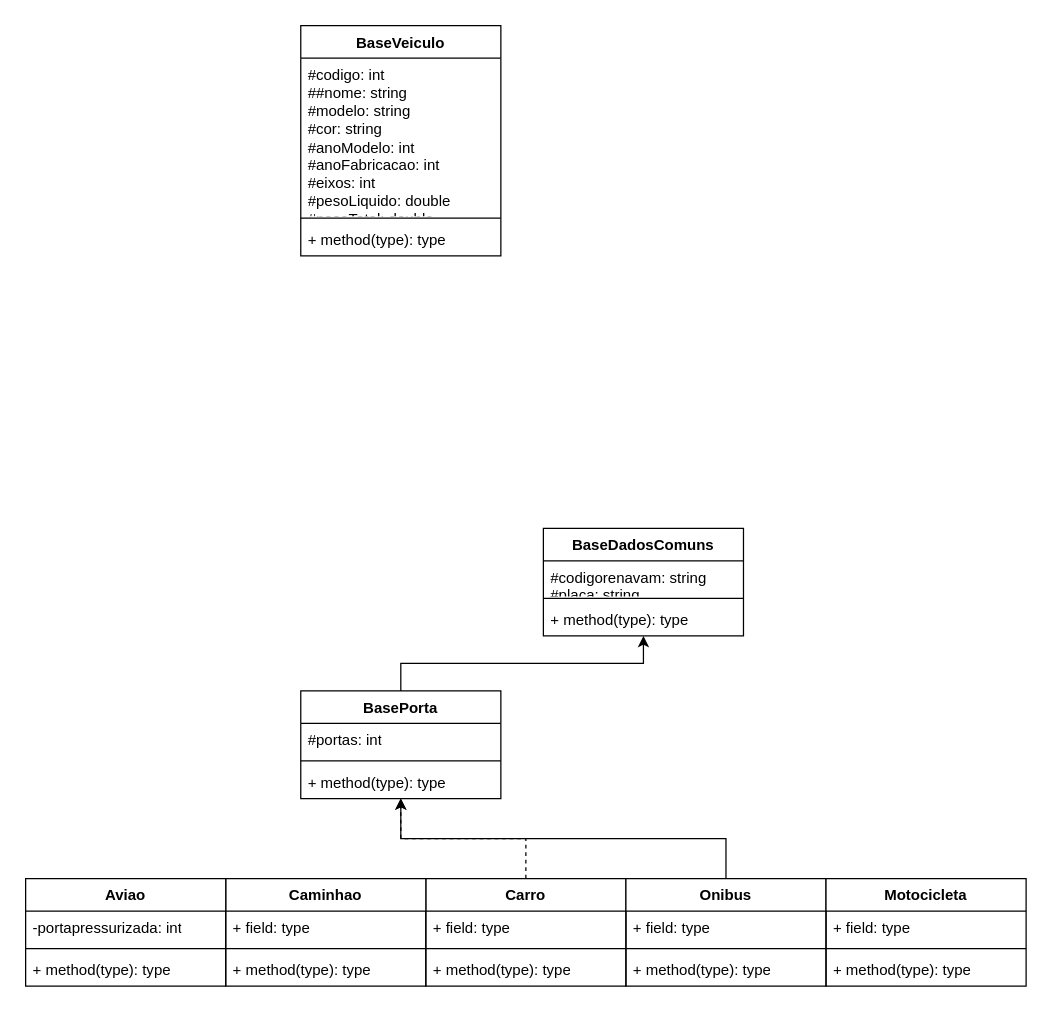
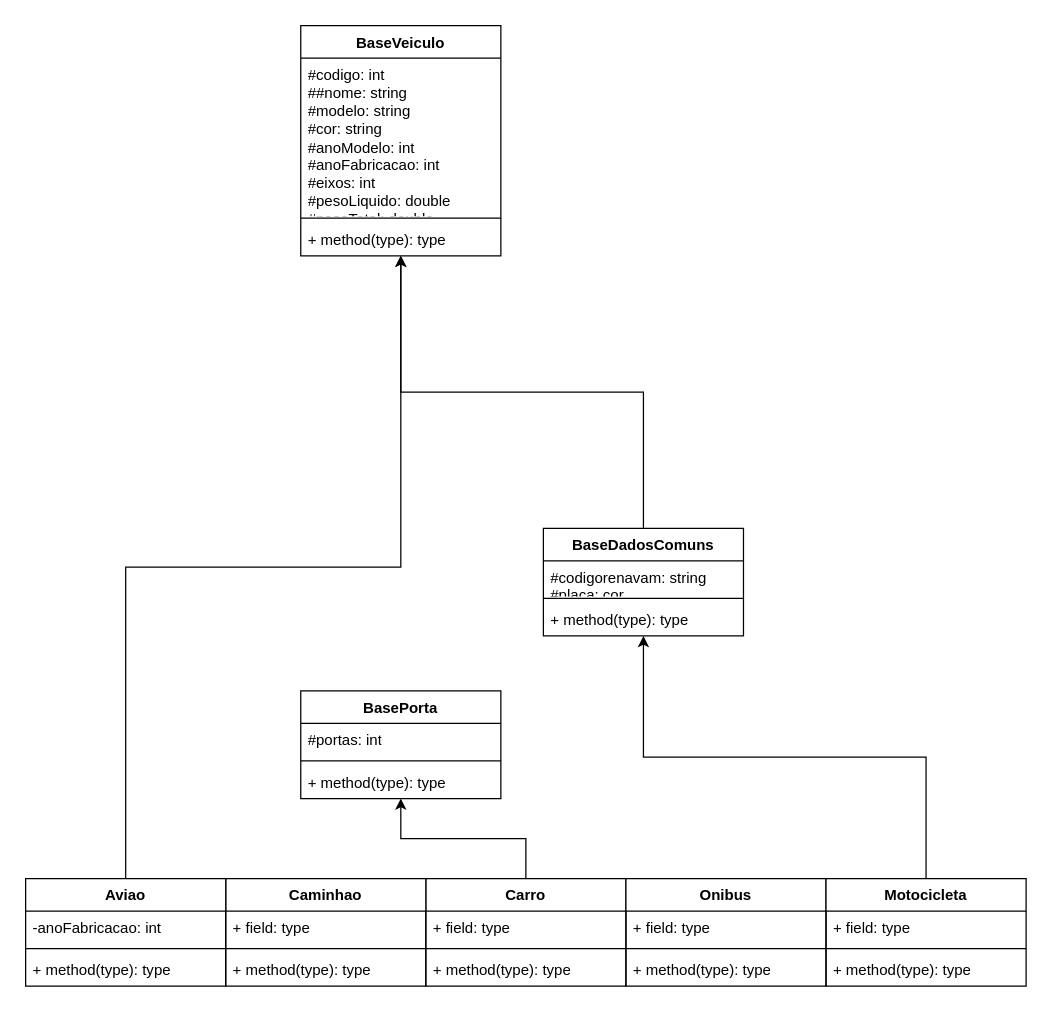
+ <mxCell id="35" style="edgeStyle=orthogonalEdgeStyle;rounded=0;orthogonalLoop=1;jettySize=auto;html=1;exitX=0.5;exitY=0;exitDx=0;exitDy=0;" edge="1" parent="1" source="36" target="2"><mxGeometry relative="1" as="geometry" /></mxCell>
+ <mxCell id="15" style="edgeStyle=orthogonalEdgeStyle;rounded=0;orthogonalLoop=1;jettySize=auto;html=1;exitX=0.5;exitY=0;exitDx=0;exitDy=0;" edge="1" parent="1" source="16" target="2"><mxGeometry relative="1" as="geometry" /></mxCell>
- <mxCell id="37" value="#codigorenavam: string&lt;br&gt;#placa: string" style="text;strokeColor=none;fillColor=none;align=left;verticalAlign=top;spacingLeft=4;spacingRight=4;overflow=hidden;rotatable=0;points=[[0,0.5],[1,0.5]];portConstraint=eastwest;whiteSpace=wrap;html=1;" vertex="1" parent="36"><mxGeometry y="26" width="160" height="26" as="geometry" /></mxCell>
+ <mxCell id="37" value="#codigorenavam: string&lt;br&gt;#placa: cor" style="text;strokeColor=none;fillColor=none;align=left;verticalAlign=top;spacingLeft=4;spacingRight=4;overflow=hidden;rotatable=0;points=[[0,0.5],[1,0.5]];portConstraint=eastwest;whiteSpace=wrap;html=1;" vertex="1" parent="36"><mxGeometry y="26" width="160" height="26" as="geometry" /></mxCell>
- <mxCell id="20" style="edgeStyle=orthogonalEdgeStyle;rounded=0;orthogonalLoop=1;jettySize=auto;html=1;exitX=0.5;exitY=0;exitDx=0;exitDy=0;" edge="1" parent="1" source="21" target="36"><mxGeometry relative="1" as="geometry" /></mxCell>
+ <mxCell id="30" style="edgeStyle=orthogonalEdgeStyle;rounded=0;orthogonalLoop=1;jettySize=auto;html=1;exitX=0.5;exitY=0;exitDx=0;exitDy=0;" edge="1" parent="1" source="31" target="36"><mxGeometry relative="1" as="geometry" /></mxCell>
- <mxCell id="25" style="edgeStyle=orthogonalEdgeStyle;rounded=0;orthogonalLoop=1;jettySize=auto;html=1;exitX=0.5;exitY=0;exitDx=0;exitDy=0;" edge="1" parent="1" source="26" target="21"><mxGeometry relative="1" as="geometry" /></mxCell>
- <mxCell id="6" style="edgeStyle=orthogonalEdgeStyle;rounded=0;orthogonalLoop=1;jettySize=auto;html=1;exitX=0.5;exitY=0;exitDx=0;exitDy=0;dashed=1;" edge="1" parent="1" source="7" target="21"><mxGeometry relative="1" as="geometry" /></mxCell>
+ <mxCell id="6" style="edgeStyle=orthogonalEdgeStyle;rounded=0;orthogonalLoop=1;jettySize=auto;html=1;exitX=0.5;exitY=0;exitDx=0;exitDy=0;" edge="1" parent="1" source="7" target="21"><mxGeometry relative="1" as="geometry" /></mxCell>
- <mxCell id="17" value="-portapressurizada: int" style="text;strokeColor=none;fillColor=none;align=left;verticalAlign=top;spacingLeft=4;spacingRight=4;overflow=hidden;rotatable=0;points=[[0,0.5],[1,0.5]];portConstraint=eastwest;whiteSpace=wrap;html=1;" vertex="1" parent="16"><mxGeometry y="26" width="160" height="26" as="geometry" /></mxCell>
+ <mxCell id="17" value="-anoFabricacao: int" style="text;strokeColor=none;fillColor=none;align=left;verticalAlign=top;spacingLeft=4;spacingRight=4;overflow=hidden;rotatable=0;points=[[0,0.5],[1,0.5]];portConstraint=eastwest;whiteSpace=wrap;html=1;" vertex="1" parent="16"><mxGeometry y="26" width="160" height="26" as="geometry" /></mxCell>
